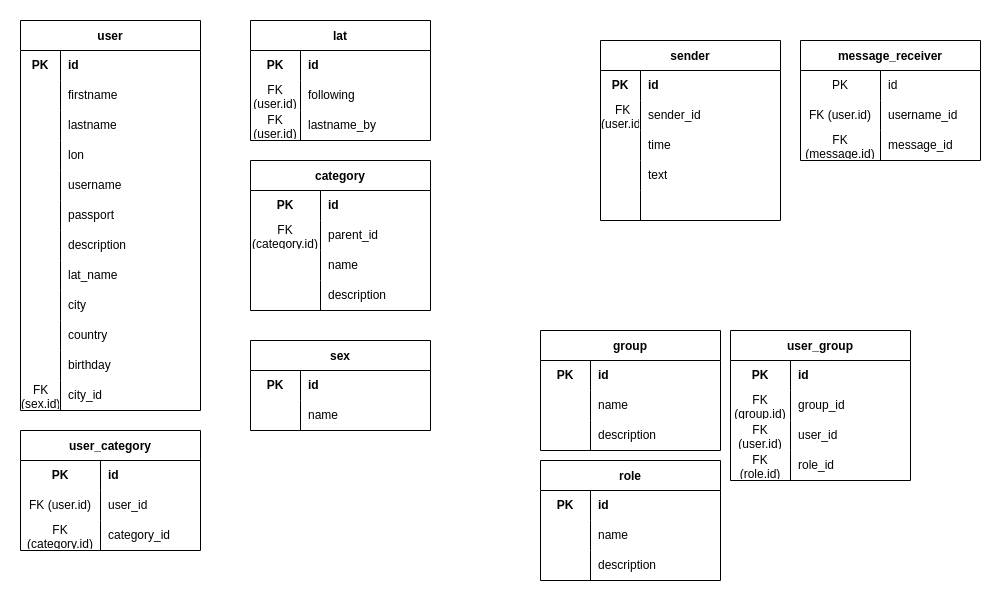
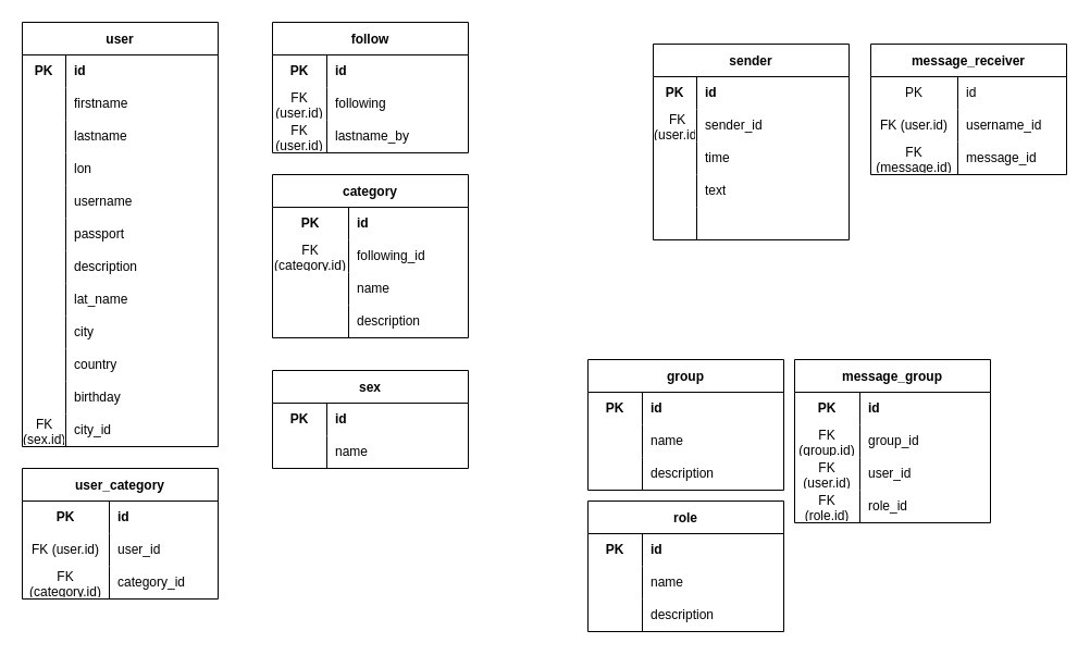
- <mxCell id="39" value="lat" style="shape=table;startSize=30;container=1;collapsible=0;childLayout=tableLayout;fixedRows=1;rowLines=0;fontStyle=1;" parent="1" vertex="1"><mxGeometry x="250" y="20" width="180" height="120" as="geometry" /></mxCell>
+ <mxCell id="39" value="follow" style="shape=table;startSize=30;container=1;collapsible=0;childLayout=tableLayout;fixedRows=1;rowLines=0;fontStyle=1;" parent="1" vertex="1"><mxGeometry x="250" y="20" width="180" height="120" as="geometry" /></mxCell>
- <mxCell id="55" value="parent_id" style="shape=partialRectangle;html=1;whiteSpace=wrap;connectable=0;fillColor=none;top=0;left=0;bottom=0;right=0;align=left;spacingLeft=6;overflow=hidden;" parent="53" vertex="1"><mxGeometry x="70" width="110" height="30" as="geometry"><mxRectangle width="110" height="30" as="alternateBounds" /></mxGeometry></mxCell>
+ <mxCell id="55" value="following_id" style="shape=partialRectangle;html=1;whiteSpace=wrap;connectable=0;fillColor=none;top=0;left=0;bottom=0;right=0;align=left;spacingLeft=6;overflow=hidden;" parent="53" vertex="1"><mxGeometry x="70" width="110" height="30" as="geometry"><mxRectangle width="110" height="30" as="alternateBounds" /></mxGeometry></mxCell>
- <mxCell id="82" value="user_group" style="shape=table;startSize=30;container=1;collapsible=0;childLayout=tableLayout;fixedRows=1;rowLines=0;fontStyle=1;" parent="1" vertex="1"><mxGeometry x="730" y="330" width="180" height="150" as="geometry" /></mxCell>
+ <mxCell id="82" value="message_group" style="shape=table;startSize=30;container=1;collapsible=0;childLayout=tableLayout;fixedRows=1;rowLines=0;fontStyle=1;" parent="1" vertex="1"><mxGeometry x="730" y="330" width="180" height="150" as="geometry" /></mxCell>
